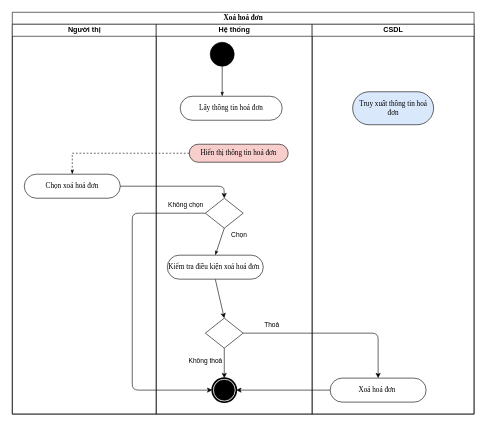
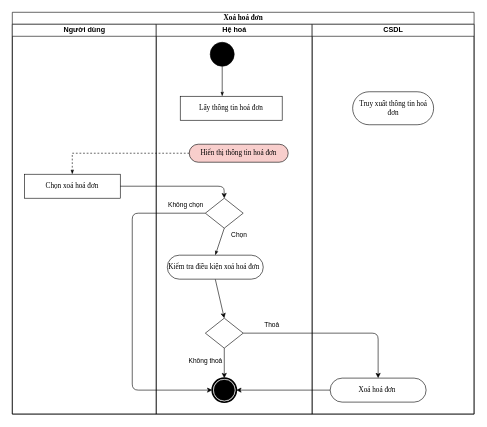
- <mxCell id="3" value="Người thị" style="swimlane;html=1;startSize=20;" parent="2" vertex="1"><mxGeometry y="20" width="240" height="650" as="geometry" /></mxCell>
+ <mxCell id="3" value="Người dùng" style="swimlane;html=1;startSize=20;" parent="2" vertex="1"><mxGeometry y="20" width="240" height="650" as="geometry" /></mxCell>
- <mxCell id="5" value="Hệ thống" style="swimlane;html=1;startSize=20;" parent="2" vertex="1"><mxGeometry x="240" y="20" width="260.0" height="650" as="geometry" /></mxCell>
+ <mxCell id="5" value="Hệ hoá" style="swimlane;html=1;startSize=20;" parent="2" vertex="1"><mxGeometry x="240" y="20" width="260.0" height="650" as="geometry" /></mxCell>
- <mxCell id="14" value="&lt;font style=&quot;font-size: 12px&quot;&gt;Lấy thông tin hoá đơn&lt;/font&gt;" style="rounded=1;whiteSpace=wrap;html=1;shadow=0;comic=0;labelBackgroundColor=none;strokeWidth=1;fontFamily=Verdana;fontSize=12;align=center;arcSize=50;" parent="5" vertex="1"><mxGeometry x="40" y="120" width="170" height="40" as="geometry" /></mxCell>
+ <mxCell id="14" value="&lt;font style=&quot;font-size: 12px&quot;&gt;Lấy thông tin hoá đơn&lt;/font&gt;" style="whiteSpace=wrap;html=1;shadow=0;comic=0;labelBackgroundColor=none;strokeWidth=1;fontFamily=Verdana;fontSize=12;align=center;arcSize=50;rounded=0;" parent="5" vertex="1"><mxGeometry x="40" y="120" width="170" height="40" as="geometry" /></mxCell>
- <mxCell id="26" value="&lt;font style=&quot;font-size: 12px&quot;&gt;Truy xuất thông tin hoá đơn&lt;/font&gt;" style="rounded=1;whiteSpace=wrap;html=1;shadow=0;comic=0;labelBackgroundColor=none;strokeWidth=1;fontFamily=Verdana;fontSize=12;align=center;arcSize=50;fillColor=#dae8fc;" parent="24" vertex="1"><mxGeometry x="67.5" y="112.5" width="135" height="55" as="geometry" /></mxCell>
+ <mxCell id="26" value="&lt;font style=&quot;font-size: 12px&quot;&gt;Truy xuất thông tin hoá đơn&lt;/font&gt;" style="rounded=1;whiteSpace=wrap;html=1;shadow=0;comic=0;labelBackgroundColor=none;strokeWidth=1;fontFamily=Verdana;fontSize=12;align=center;arcSize=50;" parent="24" vertex="1"><mxGeometry x="67.5" y="112.5" width="135" height="55" as="geometry" /></mxCell>
- <mxCell id="4" value="Chọn xoá hoá đơn" style="rounded=1;whiteSpace=wrap;html=1;shadow=0;comic=0;labelBackgroundColor=none;strokeWidth=1;fontFamily=Verdana;fontSize=12;align=center;arcSize=50;" parent="3" vertex="1"><mxGeometry x="20" y="250" width="160" height="40" as="geometry" /></mxCell>
+ <mxCell id="4" value="Chọn xoá hoá đơn" style="whiteSpace=wrap;html=1;shadow=0;comic=0;labelBackgroundColor=none;strokeWidth=1;fontFamily=Verdana;fontSize=12;align=center;arcSize=50;rounded=0;" parent="3" vertex="1"><mxGeometry x="20" y="250" width="160" height="40" as="geometry" /></mxCell>
